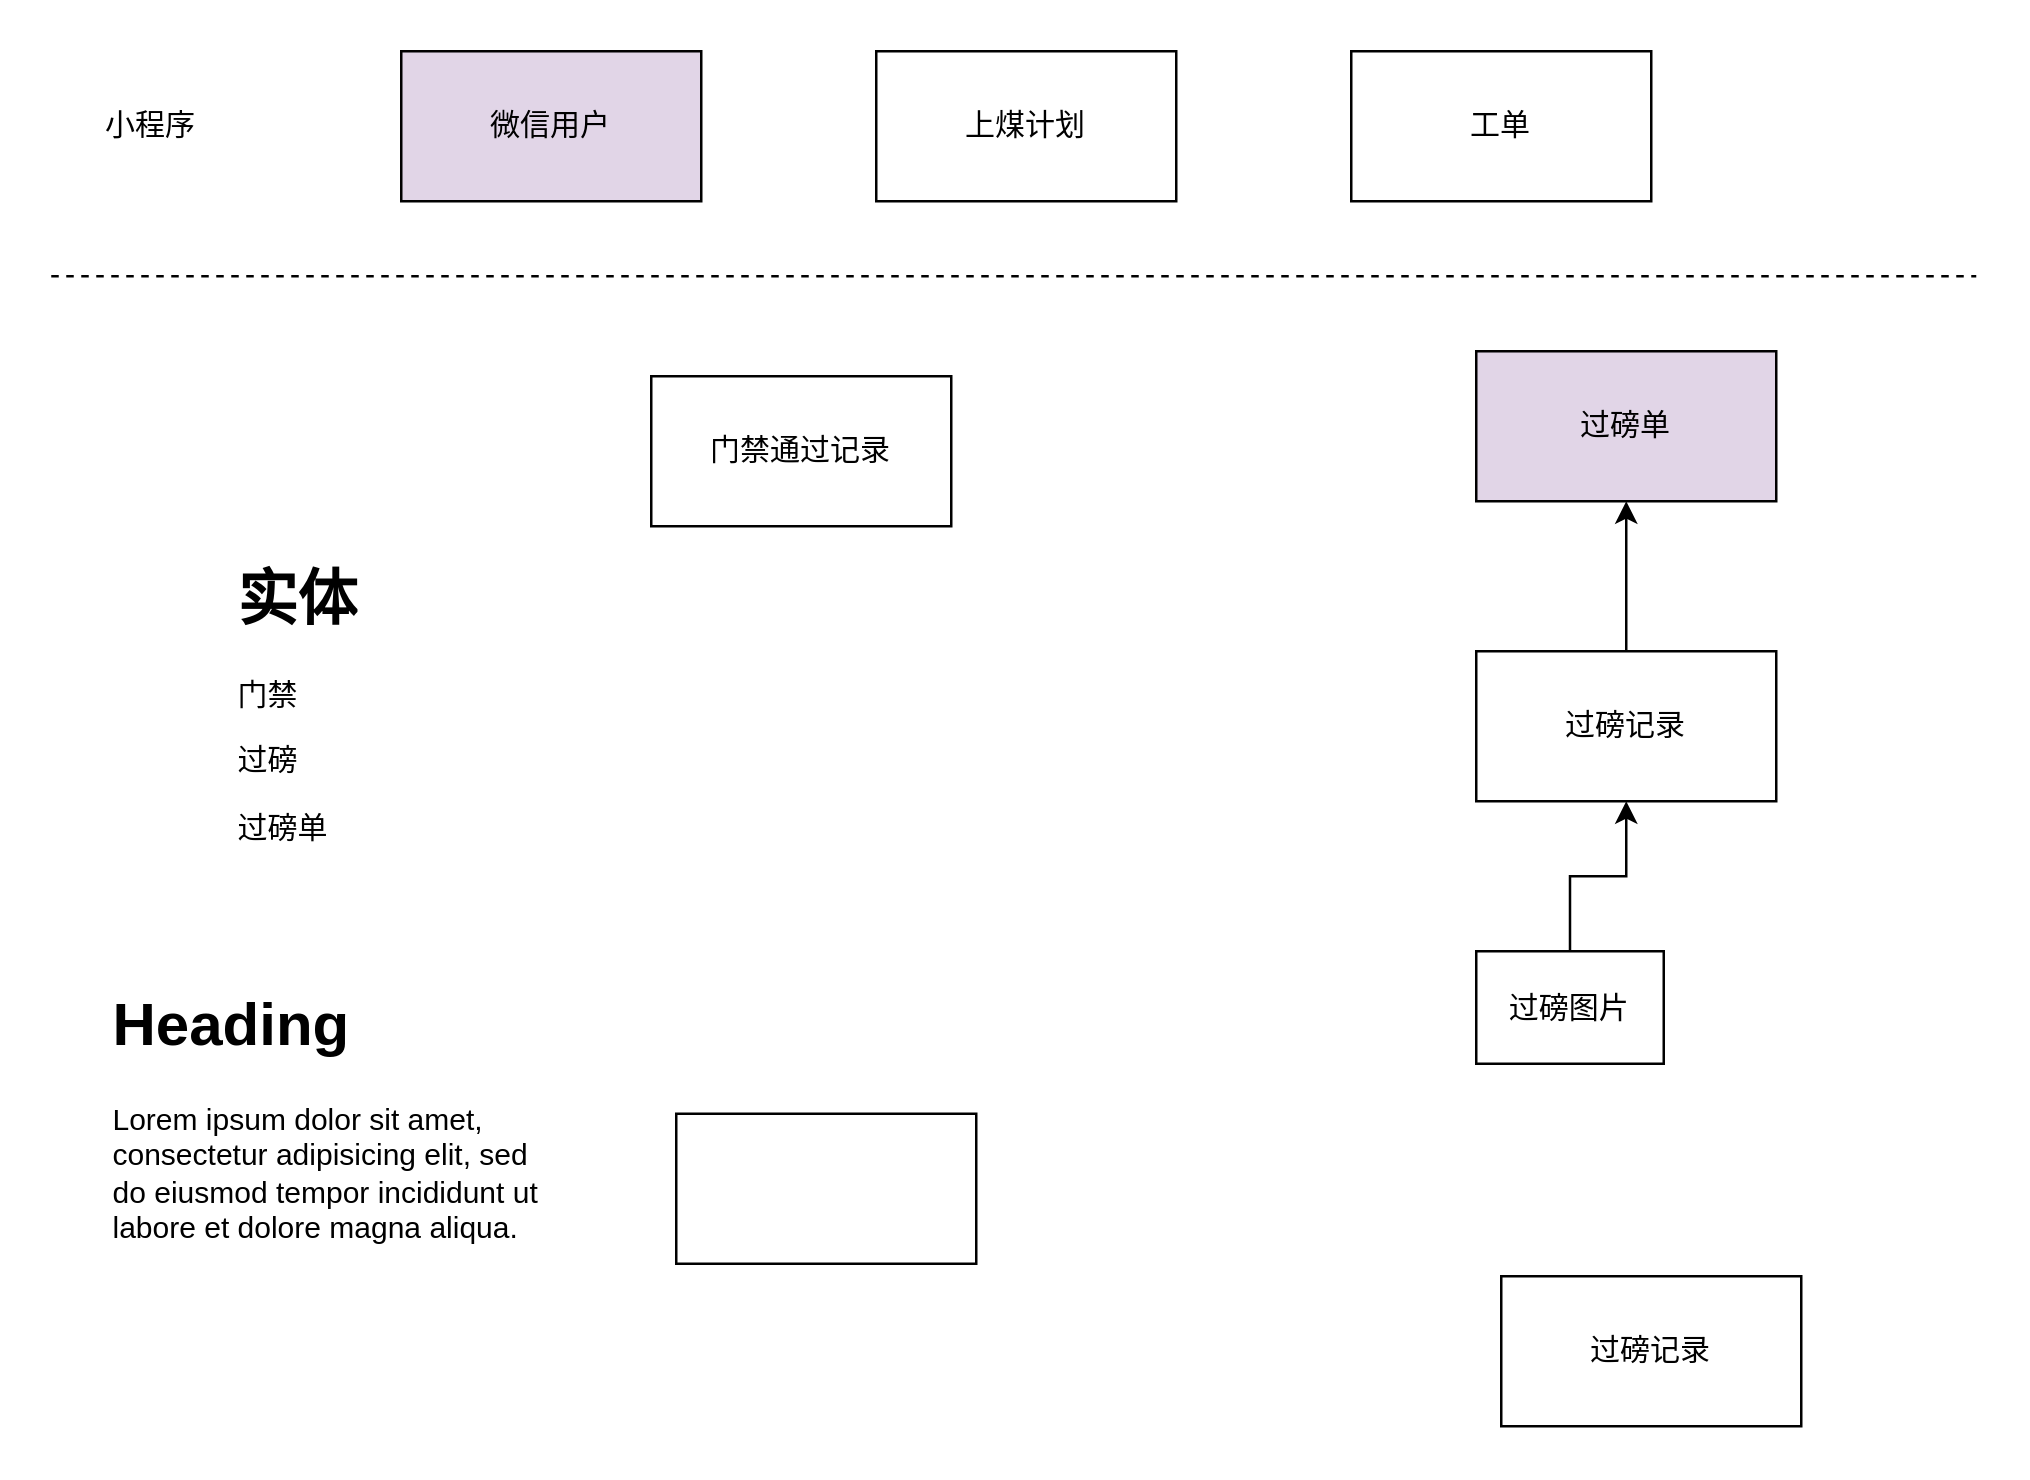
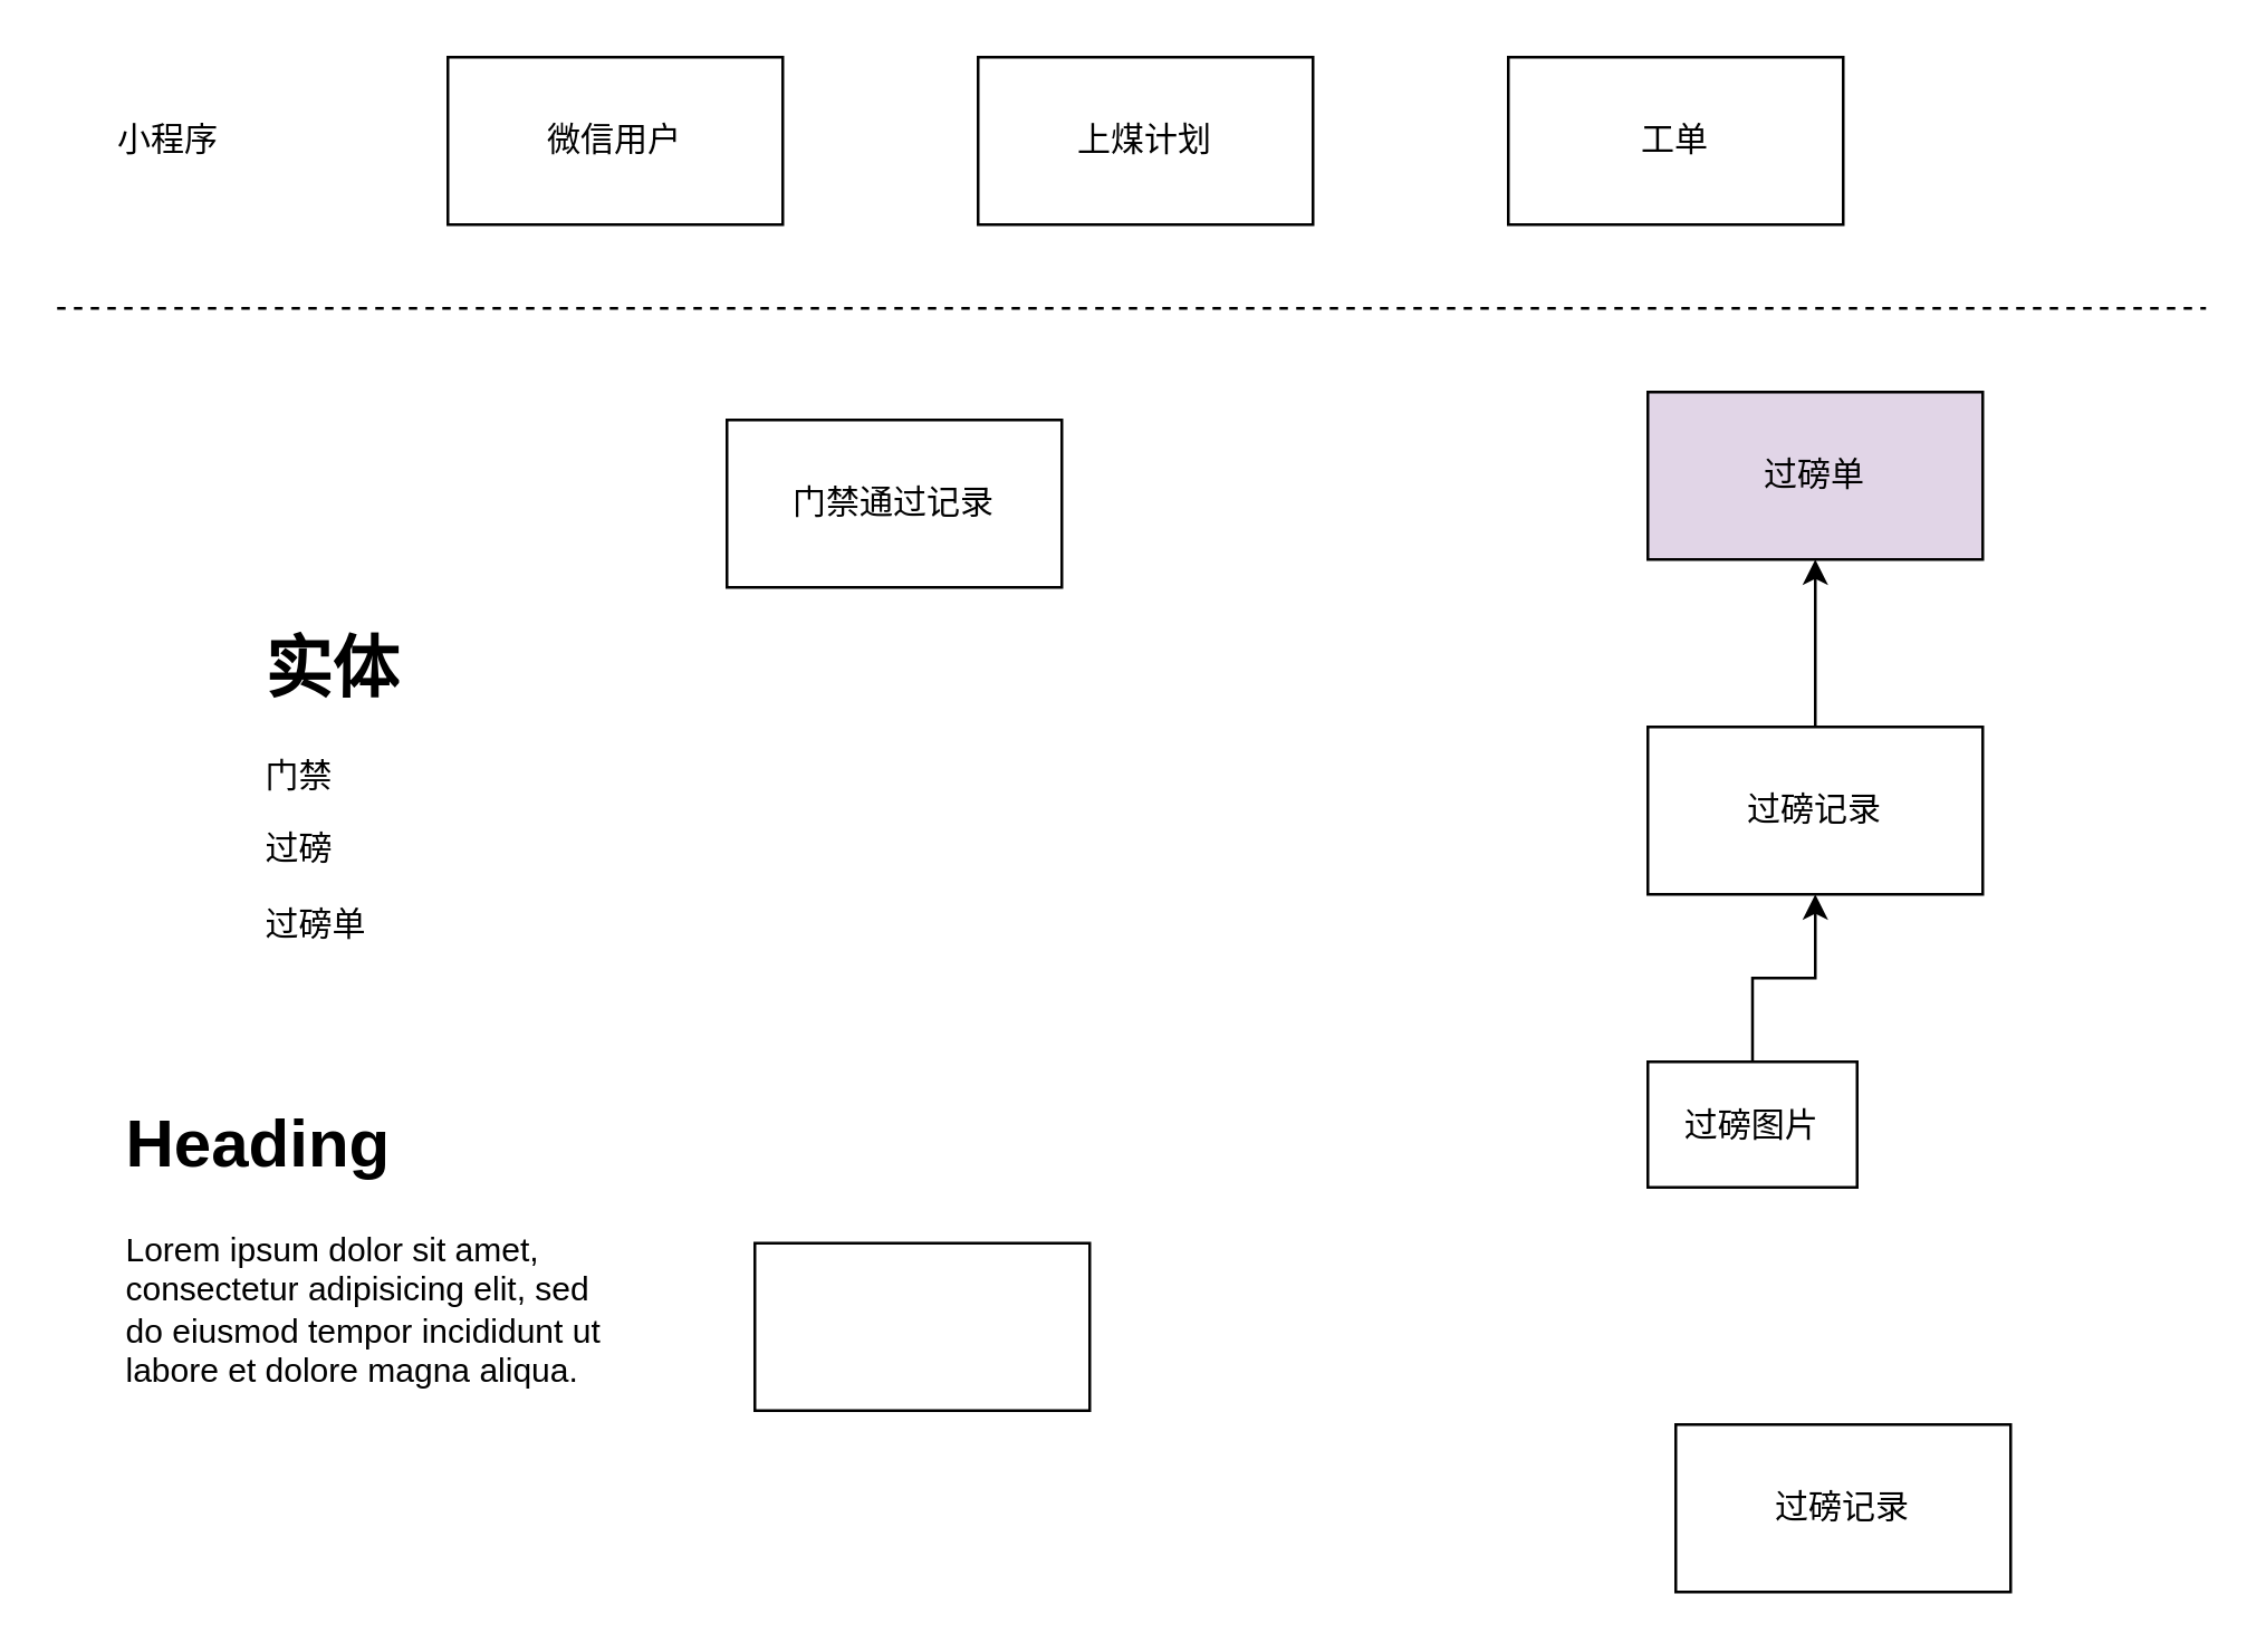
- <mxCell id="16" value="微信用户" style="rounded=0;whiteSpace=wrap;html=1;fillColor=#e1d5e7;" vertex="1" parent="1"><mxGeometry x="160" y="20" width="120" height="60" as="geometry" /></mxCell>
+ <mxCell id="16" value="微信用户" style="rounded=0;whiteSpace=wrap;html=1;" vertex="1" parent="1"><mxGeometry x="160" y="20" width="120" height="60" as="geometry" /></mxCell>
